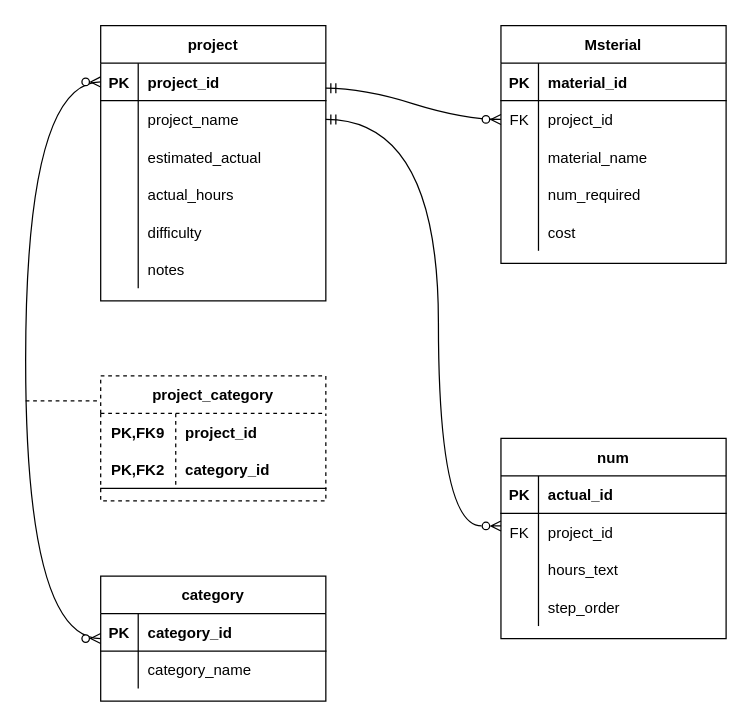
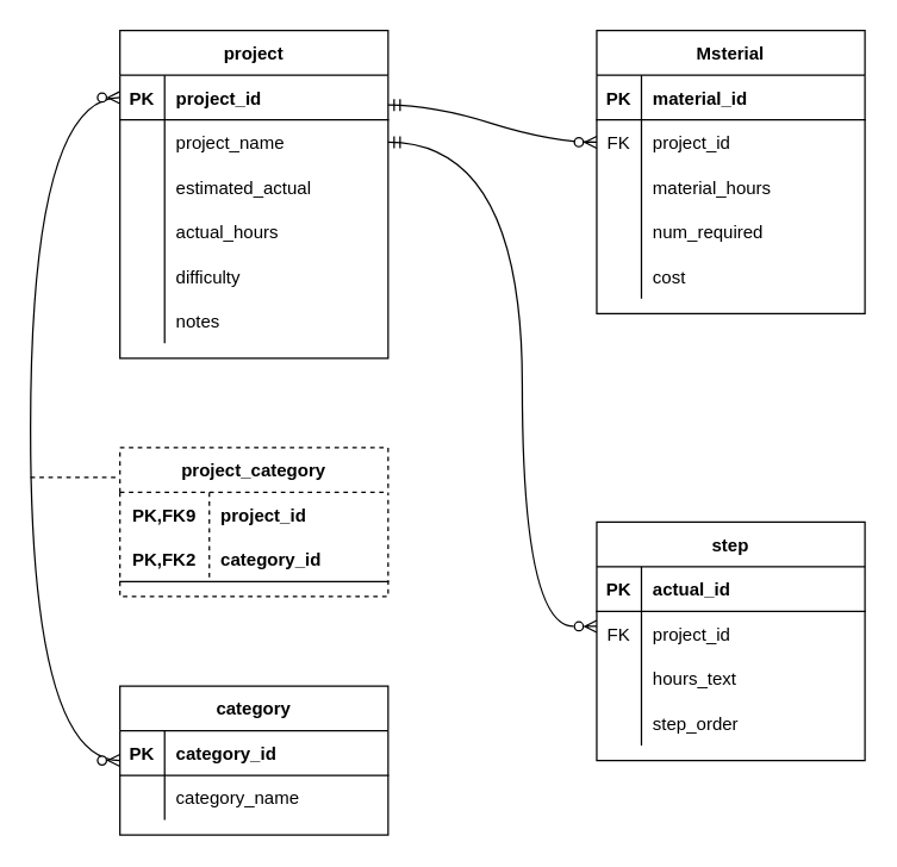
- <mxCell id="31" value="material_name" style="shape=partialRectangle;connectable=0;fillColor=none;top=0;left=0;bottom=0;right=0;align=left;spacingLeft=6;overflow=hidden;" parent="29" vertex="1"><mxGeometry x="30" width="150" height="30" as="geometry"><mxRectangle width="150" height="30" as="alternateBounds" /></mxGeometry></mxCell>
+ <mxCell id="31" value="material_hours" style="shape=partialRectangle;connectable=0;fillColor=none;top=0;left=0;bottom=0;right=0;align=left;spacingLeft=6;overflow=hidden;" parent="29" vertex="1"><mxGeometry x="30" width="150" height="30" as="geometry"><mxRectangle width="150" height="30" as="alternateBounds" /></mxGeometry></mxCell>
- <mxCell id="38" value="num" style="shape=table;startSize=30;container=1;collapsible=1;childLayout=tableLayout;fixedRows=1;rowLines=0;fontStyle=1;align=center;resizeLast=1;" parent="1" vertex="1"><mxGeometry x="400" y="350" width="180" height="160" as="geometry" /></mxCell>
+ <mxCell id="38" value="step" style="shape=table;startSize=30;container=1;collapsible=1;childLayout=tableLayout;fixedRows=1;rowLines=0;fontStyle=1;align=center;resizeLast=1;" parent="1" vertex="1"><mxGeometry x="400" y="350" width="180" height="160" as="geometry" /></mxCell>
